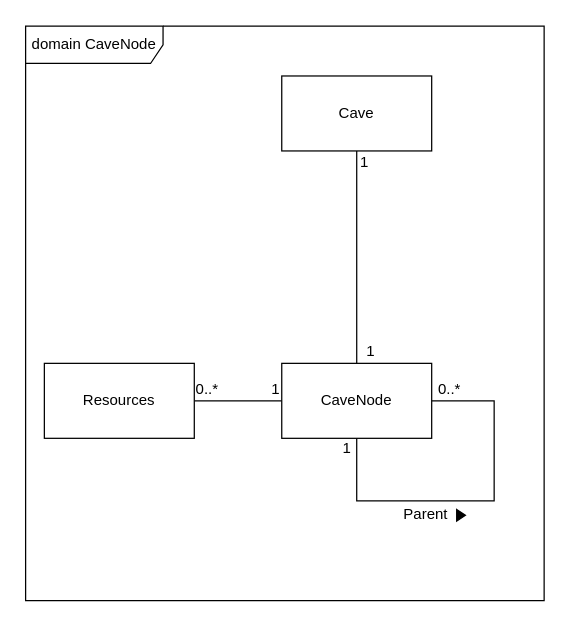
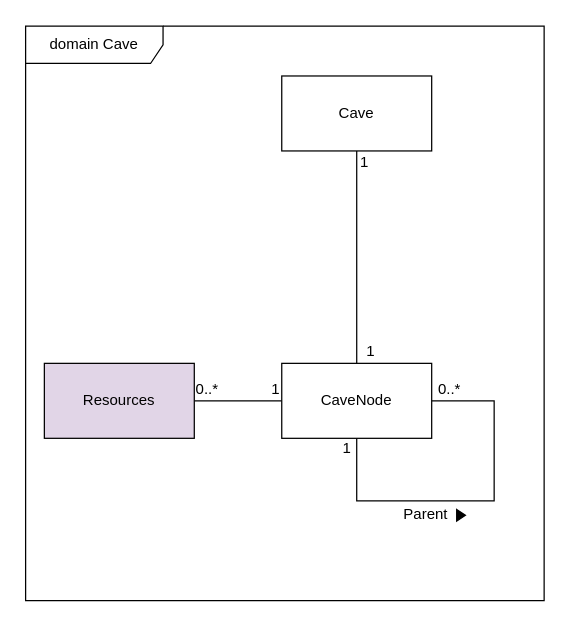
- <mxCell id="15" value="domain CaveNode" style="shape=umlFrame;whiteSpace=wrap;html=1;pointerEvents=0;fillColor=#FFFFFF;width=110;height=30;" parent="1" vertex="1"><mxGeometry x="20" y="20" width="415" height="460" as="geometry" /></mxCell>
+ <mxCell id="15" value="domain Cave" style="shape=umlFrame;whiteSpace=wrap;html=1;pointerEvents=0;fillColor=#FFFFFF;width=110;height=30;" parent="1" vertex="1"><mxGeometry x="20" y="20" width="415" height="460" as="geometry" /></mxCell>
- <mxCell id="16" value="Resources" style="rounded=0;whiteSpace=wrap;html=1;fillColor=#FFFFFF;" vertex="1" parent="1"><mxGeometry x="35" y="290" width="120" height="60" as="geometry" /></mxCell>
+ <mxCell id="16" value="Resources" style="rounded=0;whiteSpace=wrap;html=1;fillColor=#e1d5e7;" vertex="1" parent="1"><mxGeometry x="35" y="290" width="120" height="60" as="geometry" /></mxCell>
